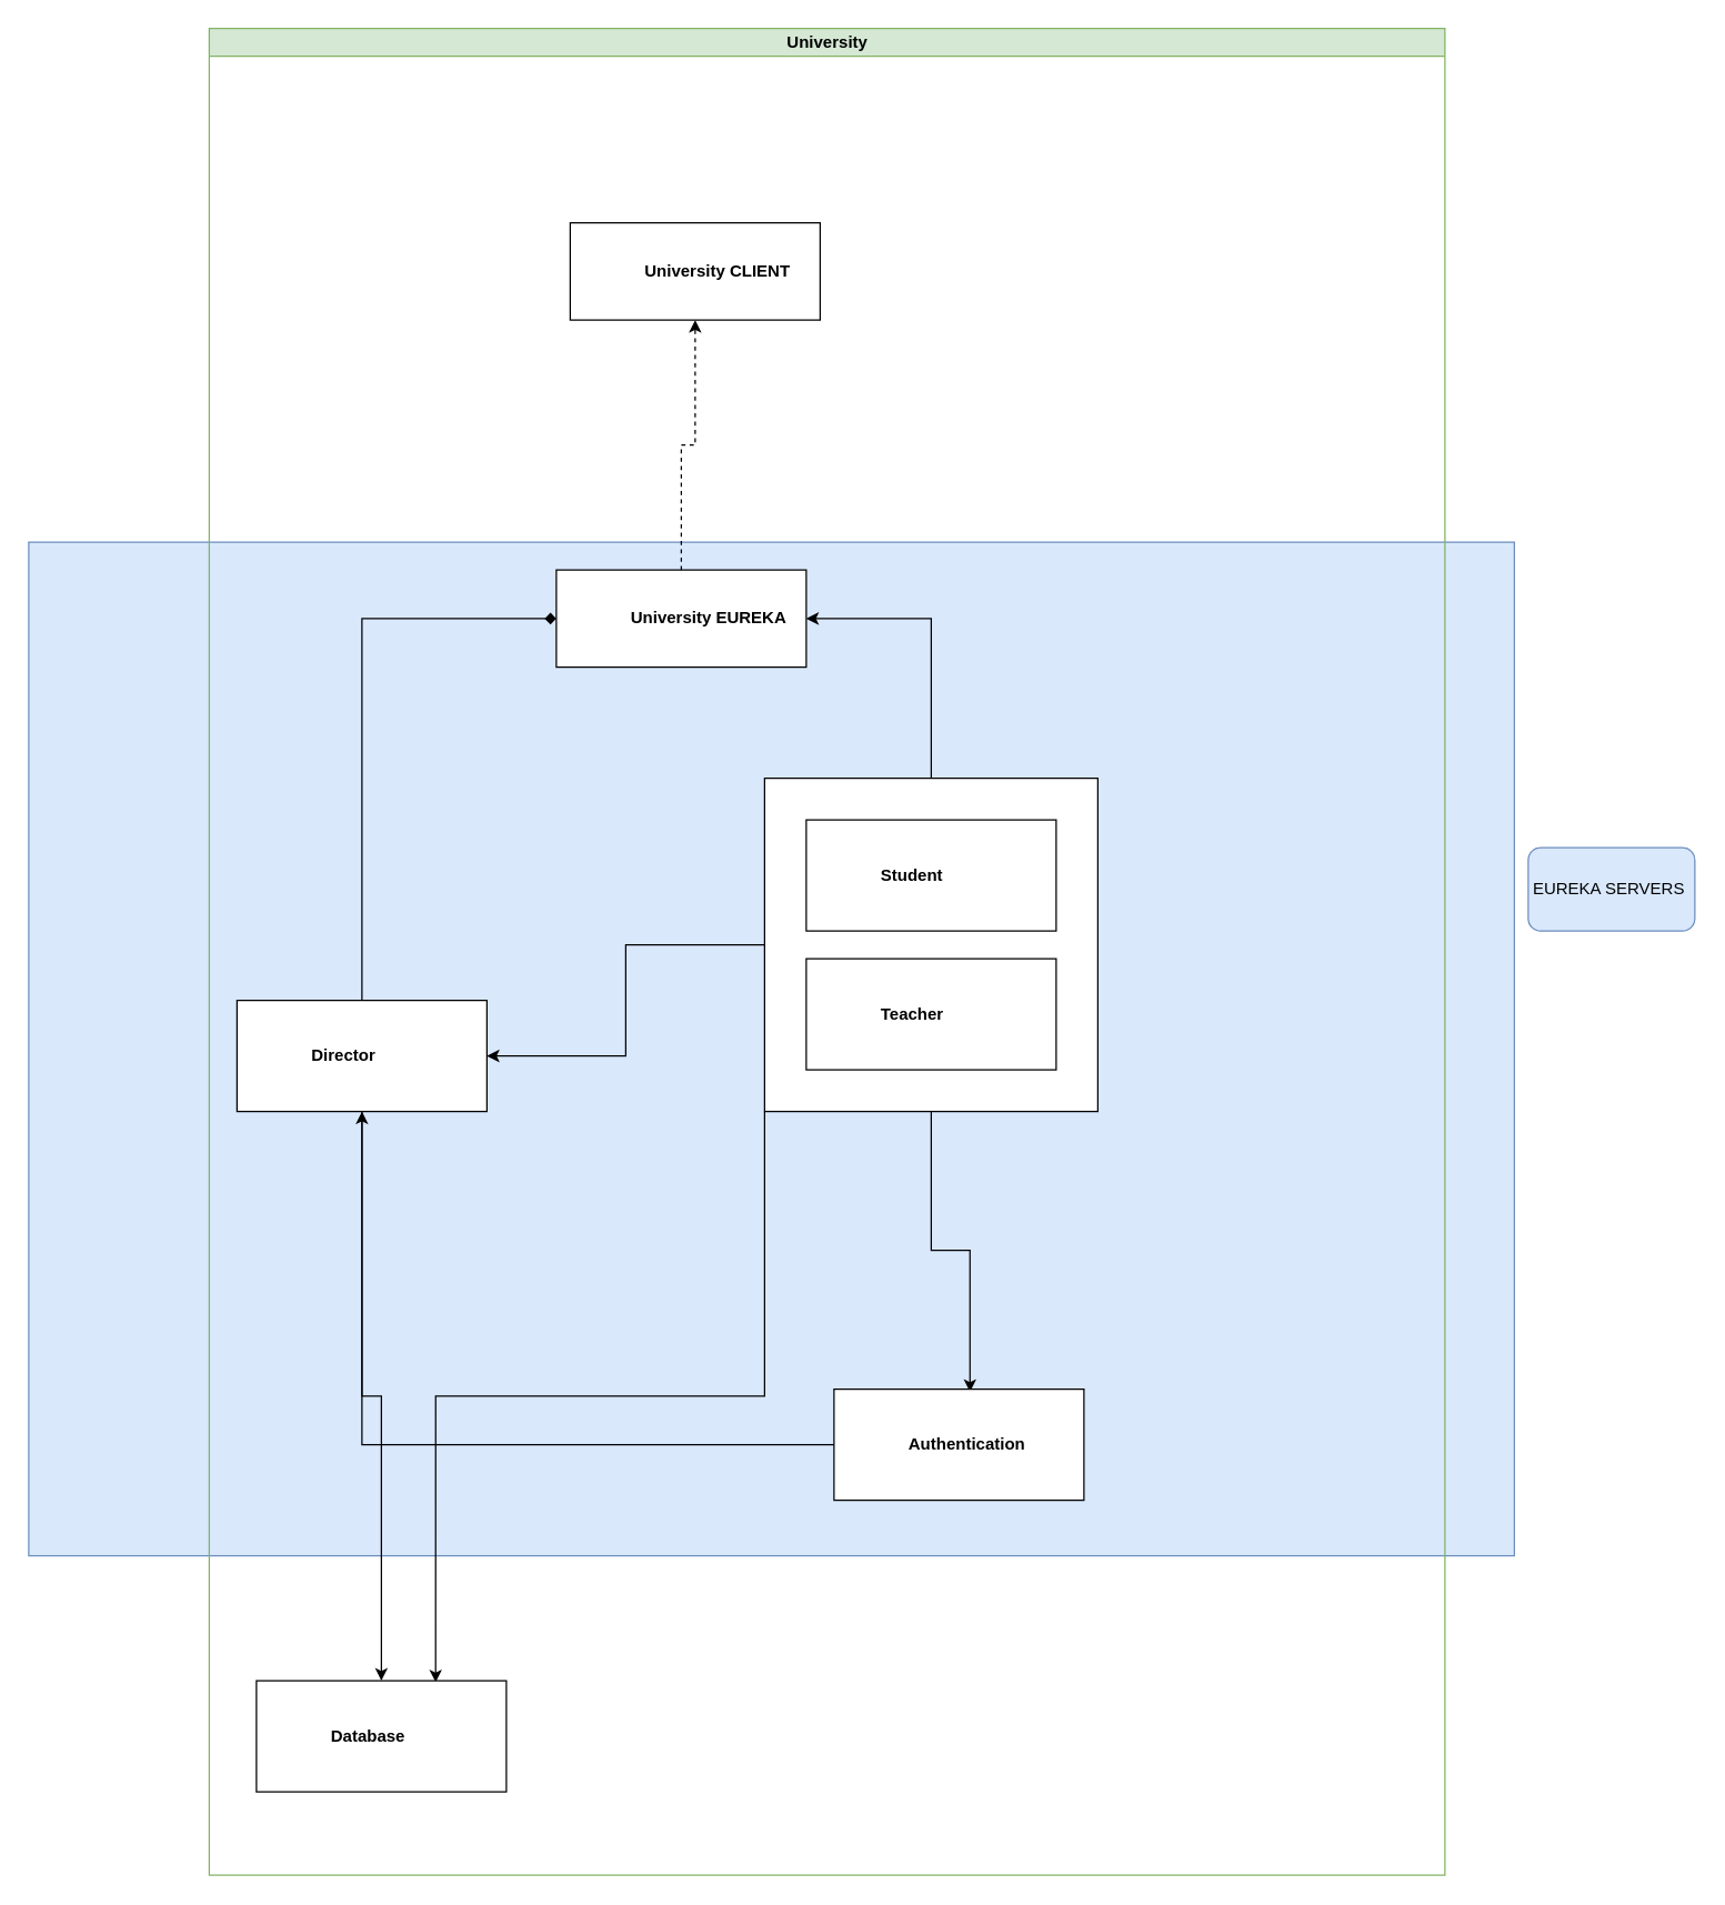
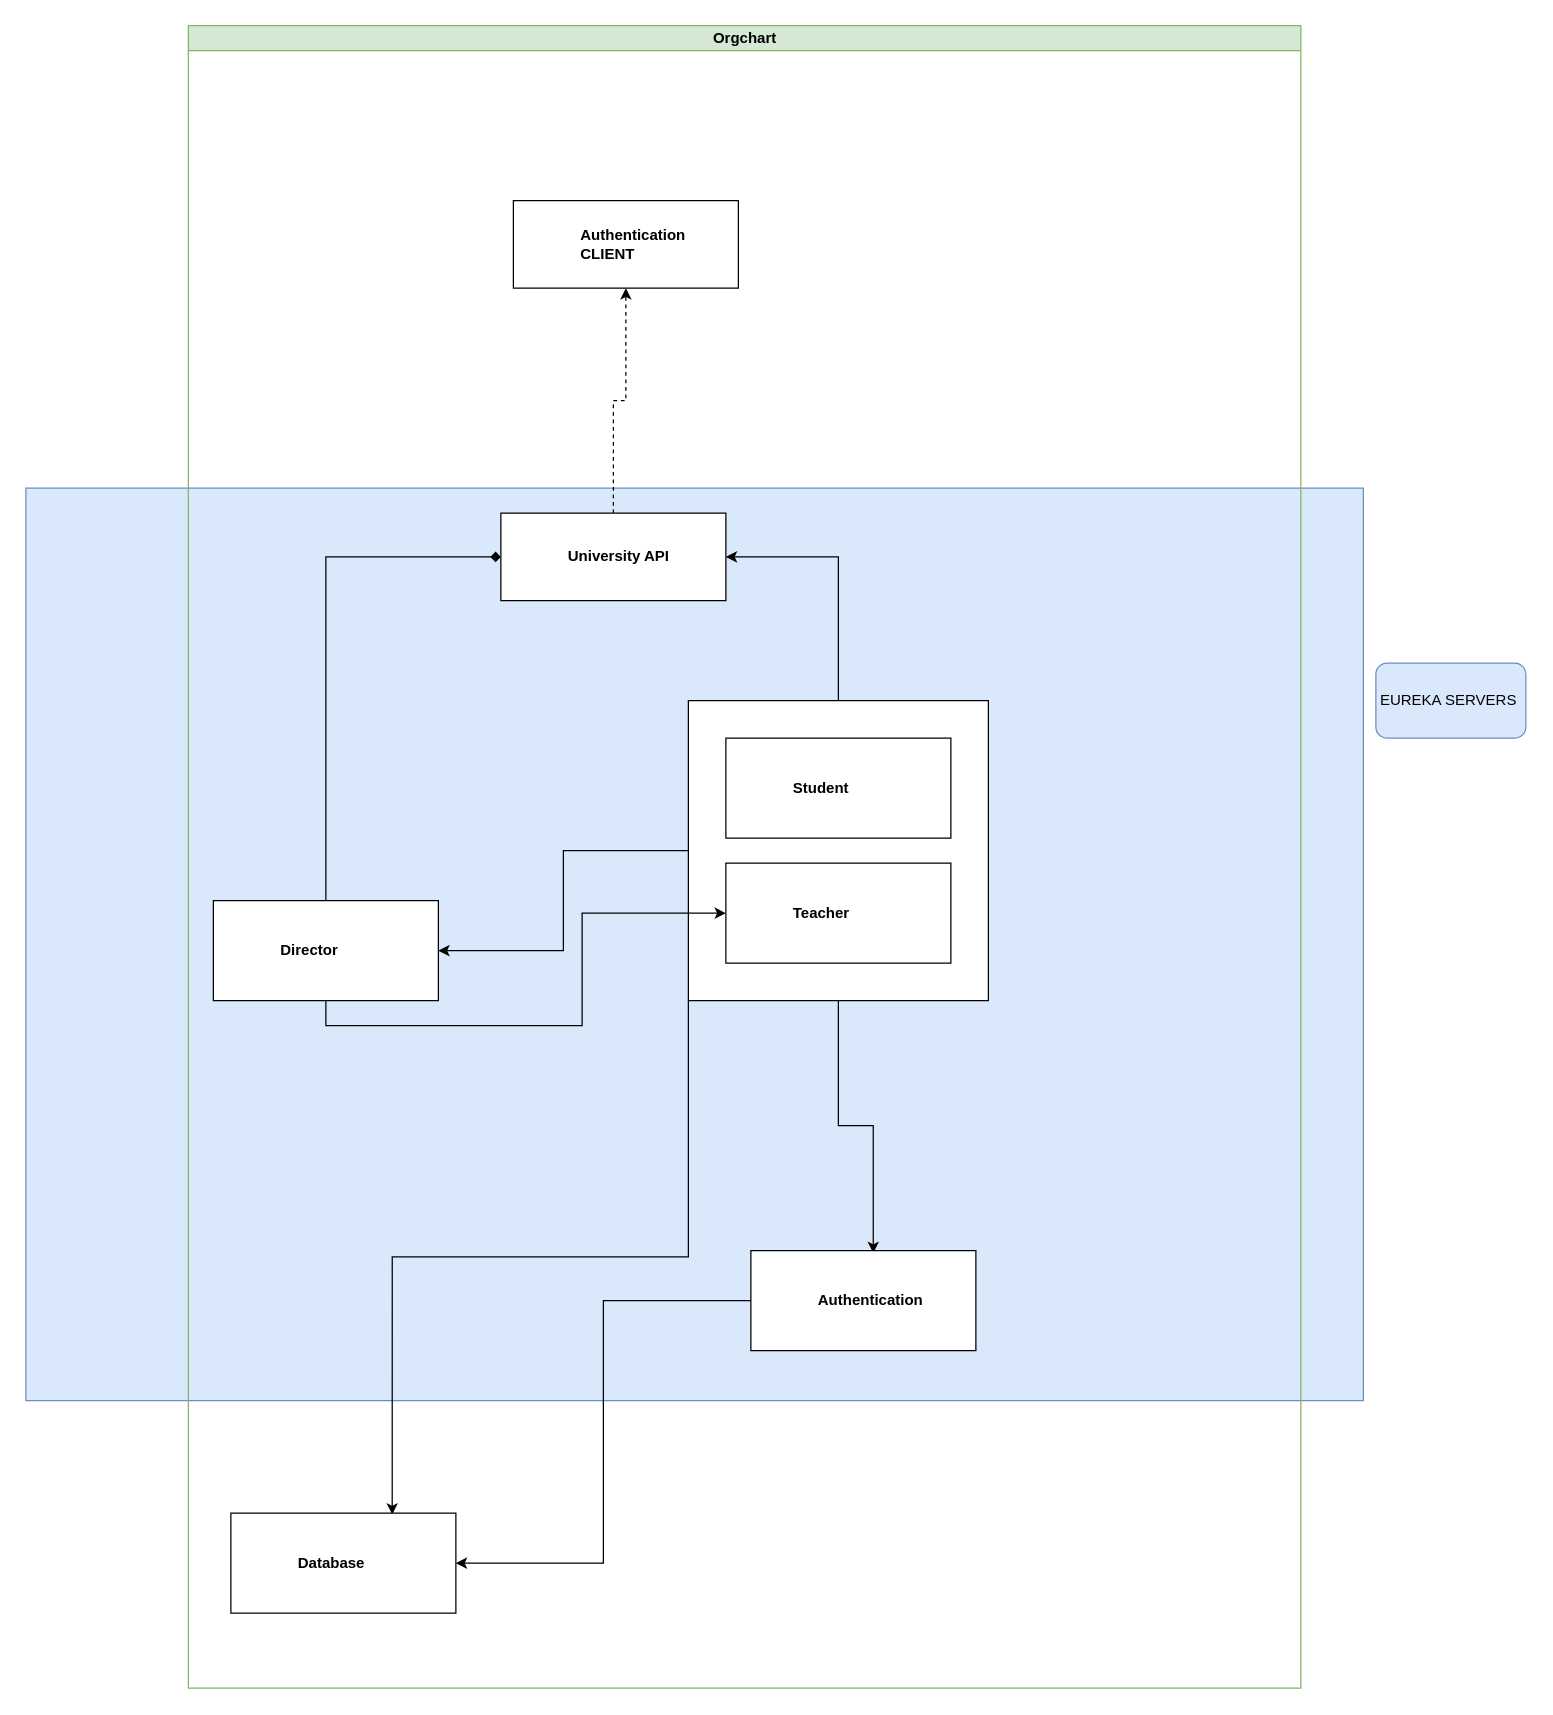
- <mxCell id="3" value="University" style="swimlane;html=1;startSize=20;horizontal=1;containerType=tree;glass=0;fillColor=#d5e8d4;strokeColor=#82b366;" parent="1" vertex="1"><mxGeometry x="150" y="20" width="890" height="1330" as="geometry" /></mxCell>
+ <mxCell id="3" value="Orgchart" style="swimlane;html=1;startSize=20;horizontal=1;containerType=tree;glass=0;fillColor=#d5e8d4;strokeColor=#82b366;" parent="1" vertex="1"><mxGeometry x="150" y="20" width="890" height="1330" as="geometry" /></mxCell>
- <mxCell id="19" value="University CLIENT" style="label;image=https://cdn3.iconfinder.com/data/icons/user-avatars-1/512/users-3-128.png;whiteSpace=wrap;html=1;rounded=0;glass=0;treeMoving=1;treeFolding=1;" parent="3" vertex="1"><mxGeometry x="260" y="140" width="180" height="70" as="geometry" /></mxCell>
+ <mxCell id="19" value="Authentication CLIENT" style="label;image=https://cdn3.iconfinder.com/data/icons/user-avatars-1/512/users-3-128.png;whiteSpace=wrap;html=1;rounded=0;glass=0;treeMoving=1;treeFolding=1;" parent="3" vertex="1"><mxGeometry x="260" y="140" width="180" height="70" as="geometry" /></mxCell>
- <mxCell id="10" value="University EUREKA" style="label;image=https://cdn3.iconfinder.com/data/icons/user-avatars-1/512/users-3-128.png;whiteSpace=wrap;html=1;rounded=0;glass=0;treeMoving=1;treeFolding=1;" parent="3" vertex="1"><mxGeometry x="250" y="390" width="180" height="70" as="geometry" /></mxCell>
+ <mxCell id="10" value="University API" style="label;image=https://cdn3.iconfinder.com/data/icons/user-avatars-1/512/users-3-128.png;whiteSpace=wrap;html=1;rounded=0;glass=0;treeMoving=1;treeFolding=1;" parent="3" vertex="1"><mxGeometry x="250" y="390" width="180" height="70" as="geometry" /></mxCell>
- <mxCell id="20" value="EUREKA SERVERS&amp;nbsp;" style="rounded=1;whiteSpace=wrap;html=1;fillColor=#dae8fc;strokeColor=#6c8ebf;" vertex="1" parent="1"><mxGeometry x="1100" y="610" width="120" height="60" as="geometry" /></mxCell>
+ <mxCell id="20" value="EUREKA SERVERS&amp;nbsp;" style="rounded=1;whiteSpace=wrap;html=1;fillColor=#dae8fc;strokeColor=#6c8ebf;" vertex="1" parent="1"><mxGeometry x="1100" y="530" width="120" height="60" as="geometry" /></mxCell>
- <mxCell id="17" value="" style="edgeStyle=orthogonalEdgeStyle;rounded=0;orthogonalLoop=1;jettySize=auto;html=1;" parent="3" source="15" target="12" edge="1"><mxGeometry relative="1" as="geometry" /></mxCell>
+ <mxCell id="17" value="" style="edgeStyle=orthogonalEdgeStyle;rounded=0;orthogonalLoop=1;jettySize=auto;html=1;entryX=1;entryY=0.5;entryDx=0;entryDy=0;" parent="3" source="15" target="16" edge="1"><mxGeometry relative="1" as="geometry" /></mxCell>
- <mxCell id="18" style="edgeStyle=orthogonalEdgeStyle;rounded=0;orthogonalLoop=1;jettySize=auto;html=1;exitX=0.5;exitY=1;exitDx=0;exitDy=0;" parent="3" source="12" target="16" edge="1"><mxGeometry relative="1" as="geometry" /></mxCell>
+ <mxCell id="18" style="edgeStyle=orthogonalEdgeStyle;rounded=0;orthogonalLoop=1;jettySize=auto;html=1;exitX=0.5;exitY=1;exitDx=0;exitDy=0;" parent="3" source="12" target="13" edge="1"><mxGeometry relative="1" as="geometry" /></mxCell>
